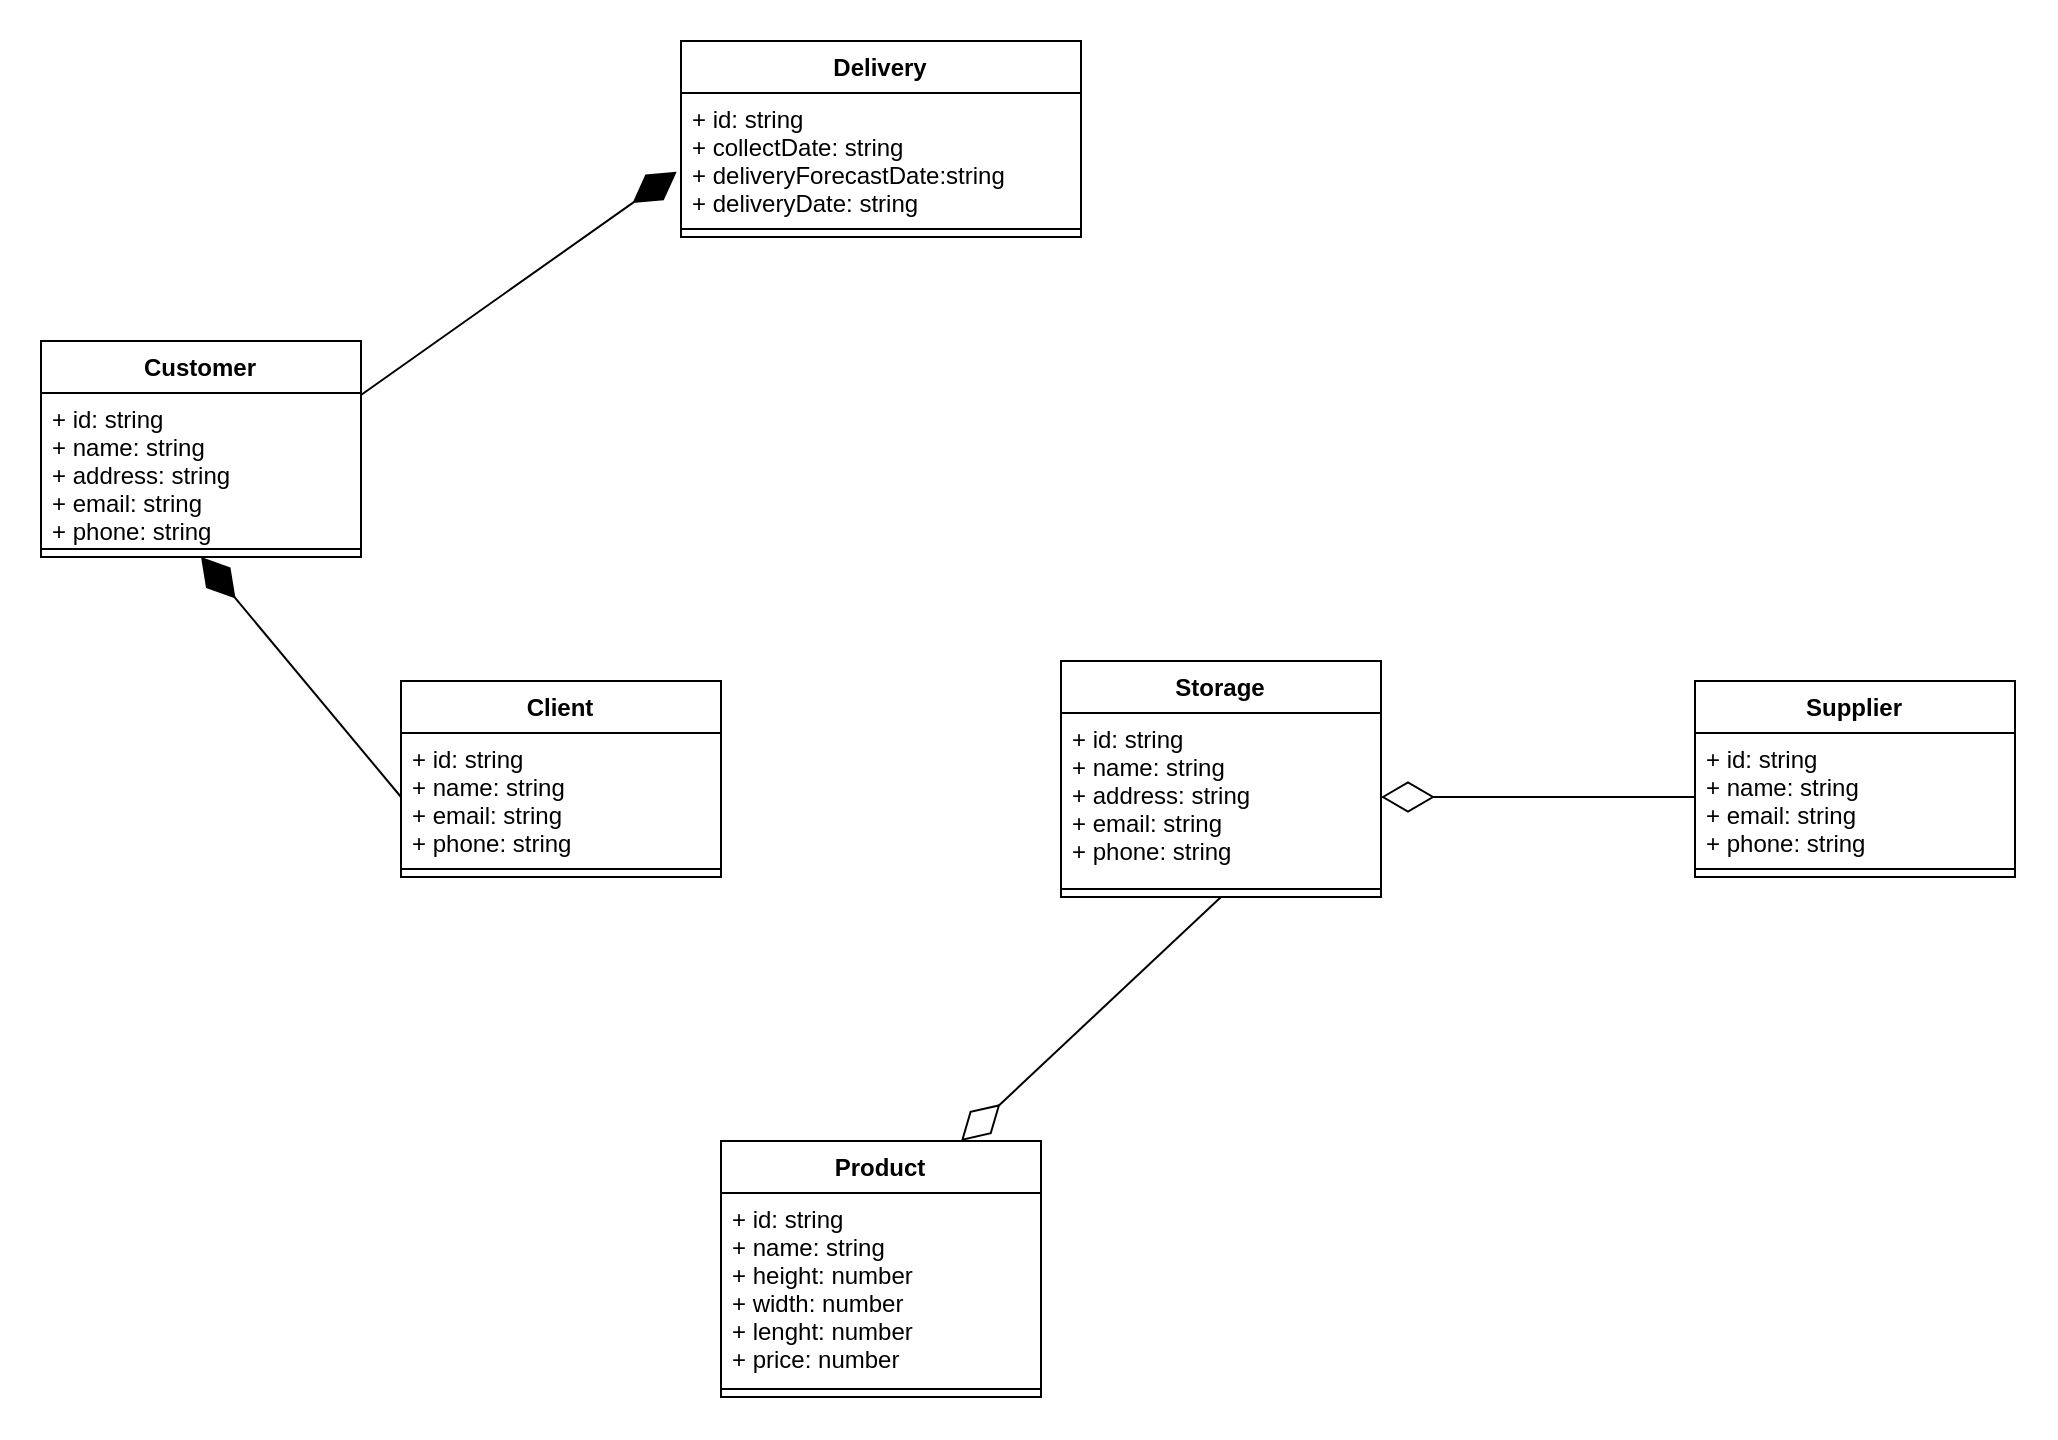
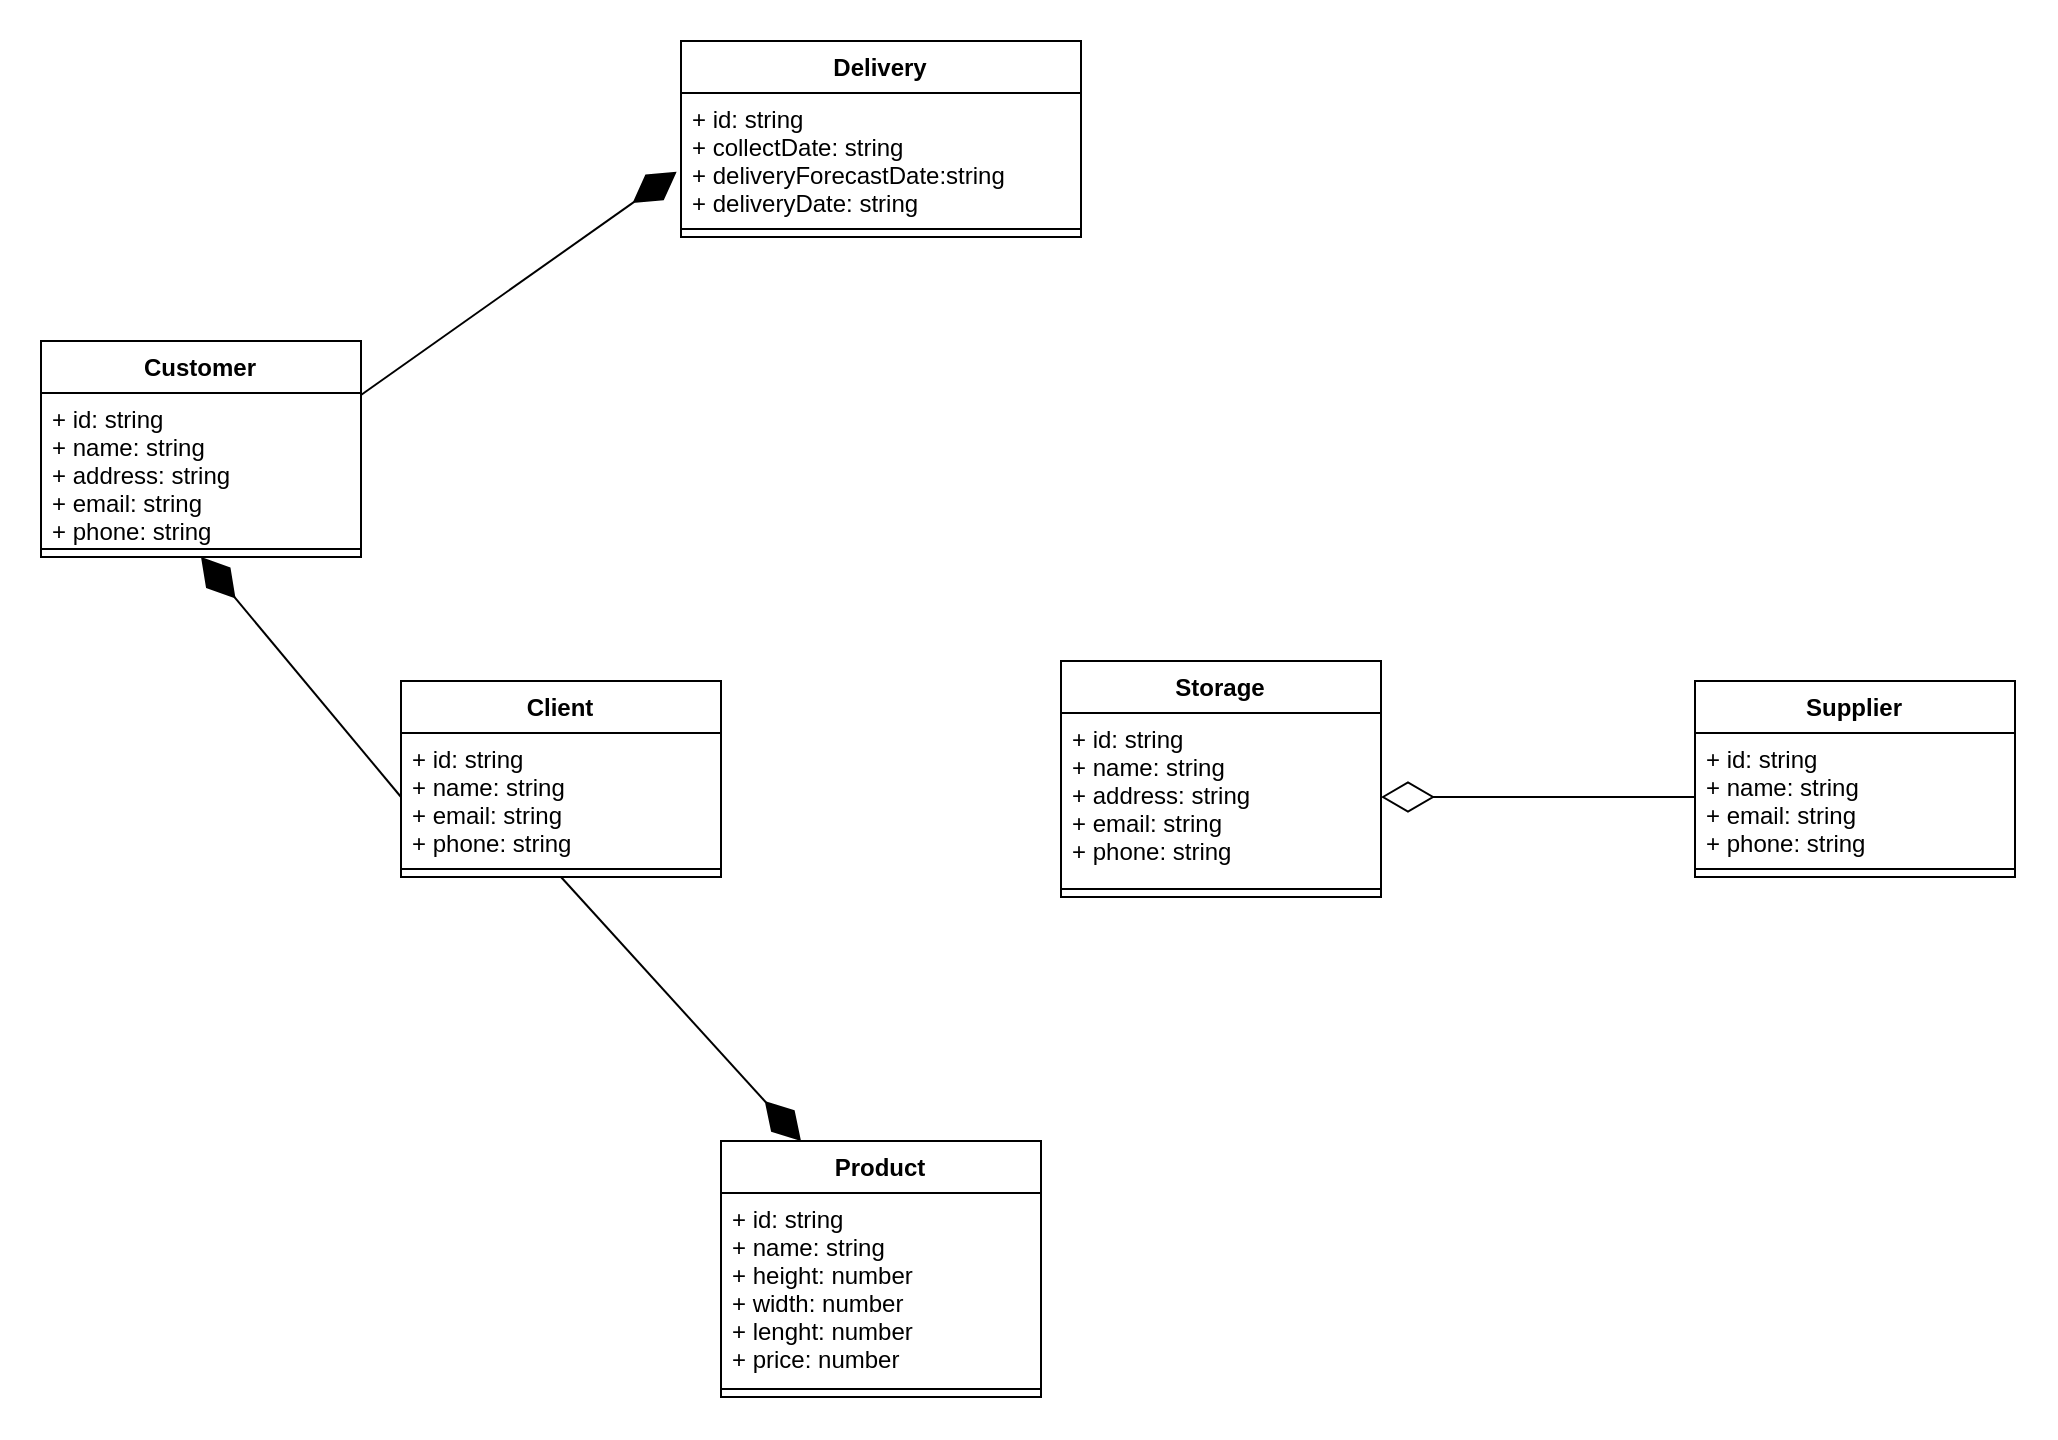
+ <mxCell id="23" value="" style="endArrow=diamondThin;endFill=1;endSize=24;html=1;rounded=0;exitX=0.5;exitY=1;exitDx=0;exitDy=0;entryX=0.25;entryY=0;entryDx=0;entryDy=0;" edge="1" parent="1" source="5" target="17"><mxGeometry width="160" relative="1" as="geometry"><mxPoint x="270" y="480" as="sourcePoint" /><mxPoint x="430" y="480" as="targetPoint" /></mxGeometry></mxCell>
- <mxCell id="21" value="" style="endArrow=diamondThin;endFill=0;endSize=24;html=1;rounded=0;entryX=0.75;entryY=0;entryDx=0;entryDy=0;exitX=0.5;exitY=1;exitDx=0;exitDy=0;" parent="1" source="11" target="17" edge="1"><mxGeometry width="160" relative="1" as="geometry"><mxPoint x="-70" y="330" as="sourcePoint" /><mxPoint x="90" y="330" as="targetPoint" /></mxGeometry></mxCell>
